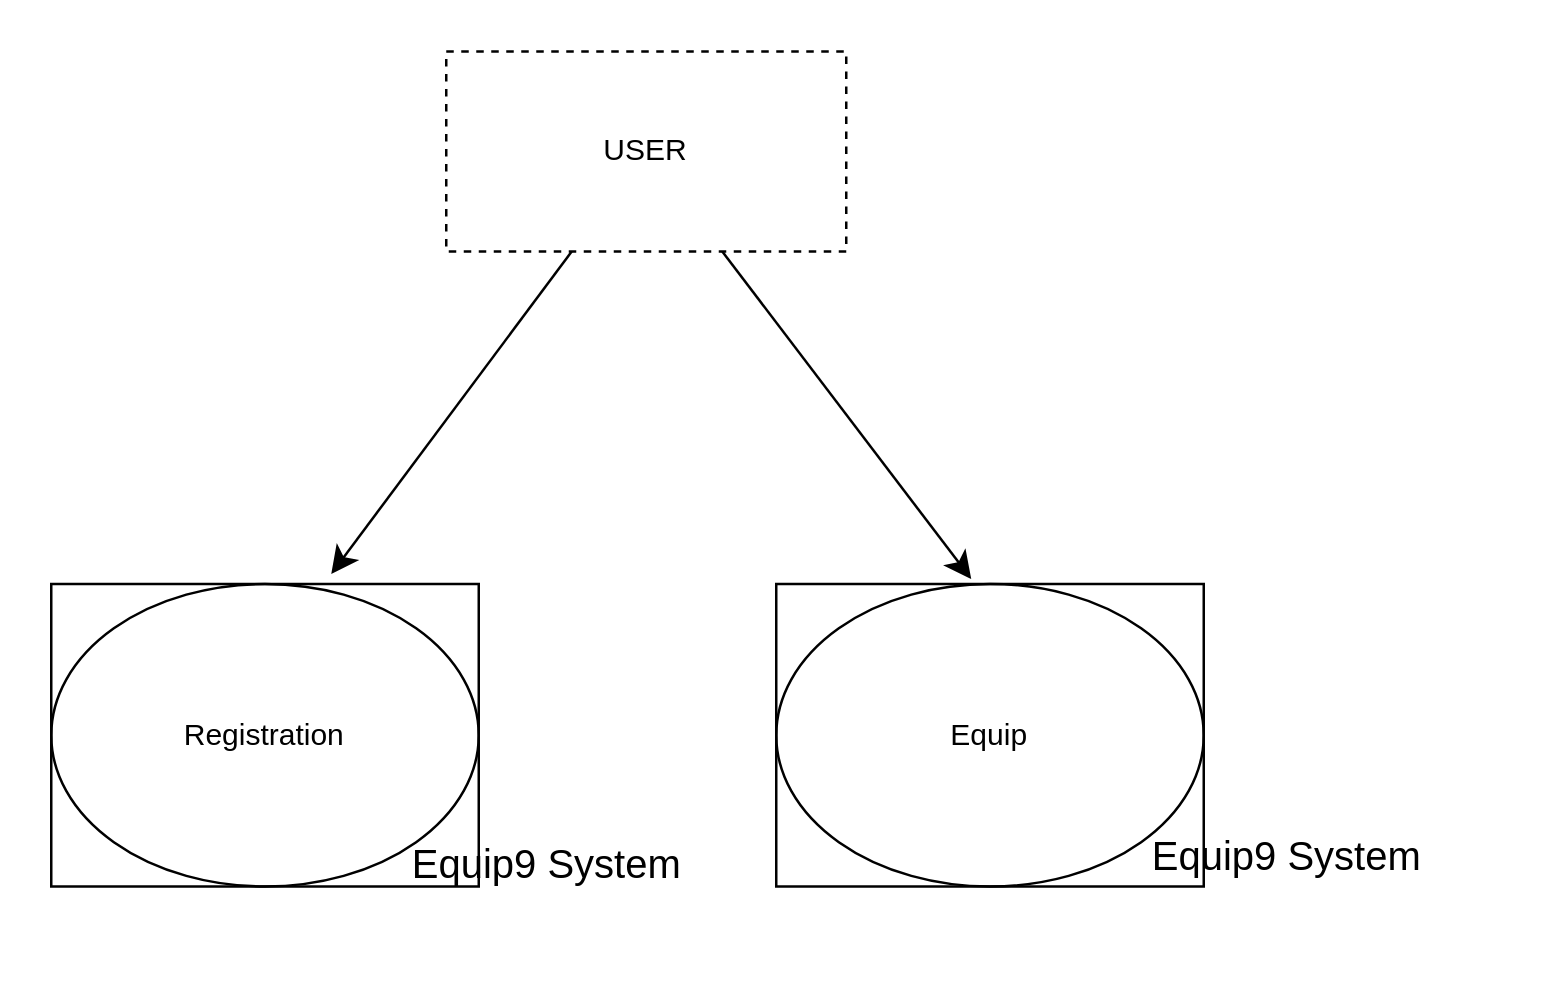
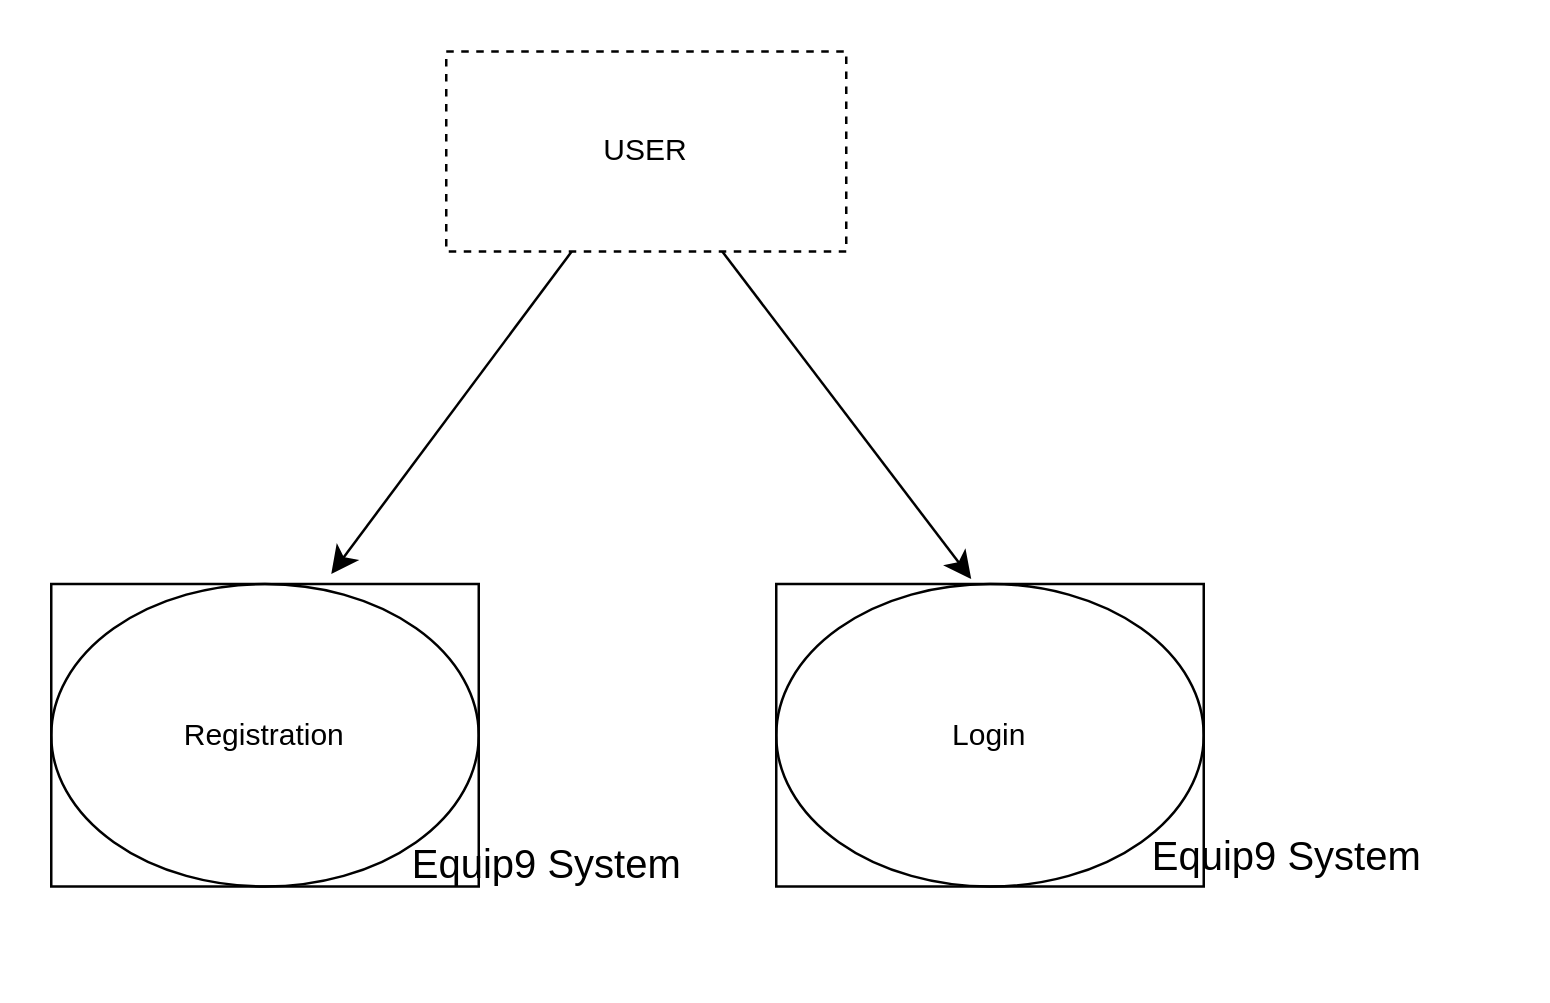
- <mxCell id="5" value="Equip" style="shape=stencil(tZThDoIgEICfhr8NYT1Ao3oP0jOZBAwo6+1D0S1NXWu4Oba70+8+kRNR5ipuABFcIXpEhGQYhzXEzSTmzkDuY/LBreAXCbHivNU1NKLwPUOoCqzwbZWeED6Ee9qLslwrFSBCKzeqfNQDjAsVnsXPCOvbv0aRCfwbeLC9ZMwicv4du9tvA8428h1jB/vkvunAY+Nsqw+XDJz9j6UsZJYON2UXntdXq++qmJWx7Vytn/fpME6HdVZooS1lpbaw4lMKKeNMr+wgSCmMg8TeA32xffdiX/5dNv7IusQb);whiteSpace=wrap;html=1;" vertex="1" parent="1"><mxGeometry x="310" y="233" width="171" height="121" as="geometry" /></mxCell>
+ <mxCell id="5" value="Login" style="shape=stencil(tZThDoIgEICfhr8NYT1Ao3oP0jOZBAwo6+1D0S1NXWu4Oba70+8+kRNR5ipuABFcIXpEhGQYhzXEzSTmzkDuY/LBreAXCbHivNU1NKLwPUOoCqzwbZWeED6Ee9qLslwrFSBCKzeqfNQDjAsVnsXPCOvbv0aRCfwbeLC9ZMwicv4du9tvA8428h1jB/vkvunAY+Nsqw+XDJz9j6UsZJYON2UXntdXq++qmJWx7Vytn/fpME6HdVZooS1lpbaw4lMKKeNMr+wgSCmMg8TeA32xffdiX/5dNv7IusQb);whiteSpace=wrap;html=1;" vertex="1" parent="1"><mxGeometry x="310" y="233" width="171" height="121" as="geometry" /></mxCell>
